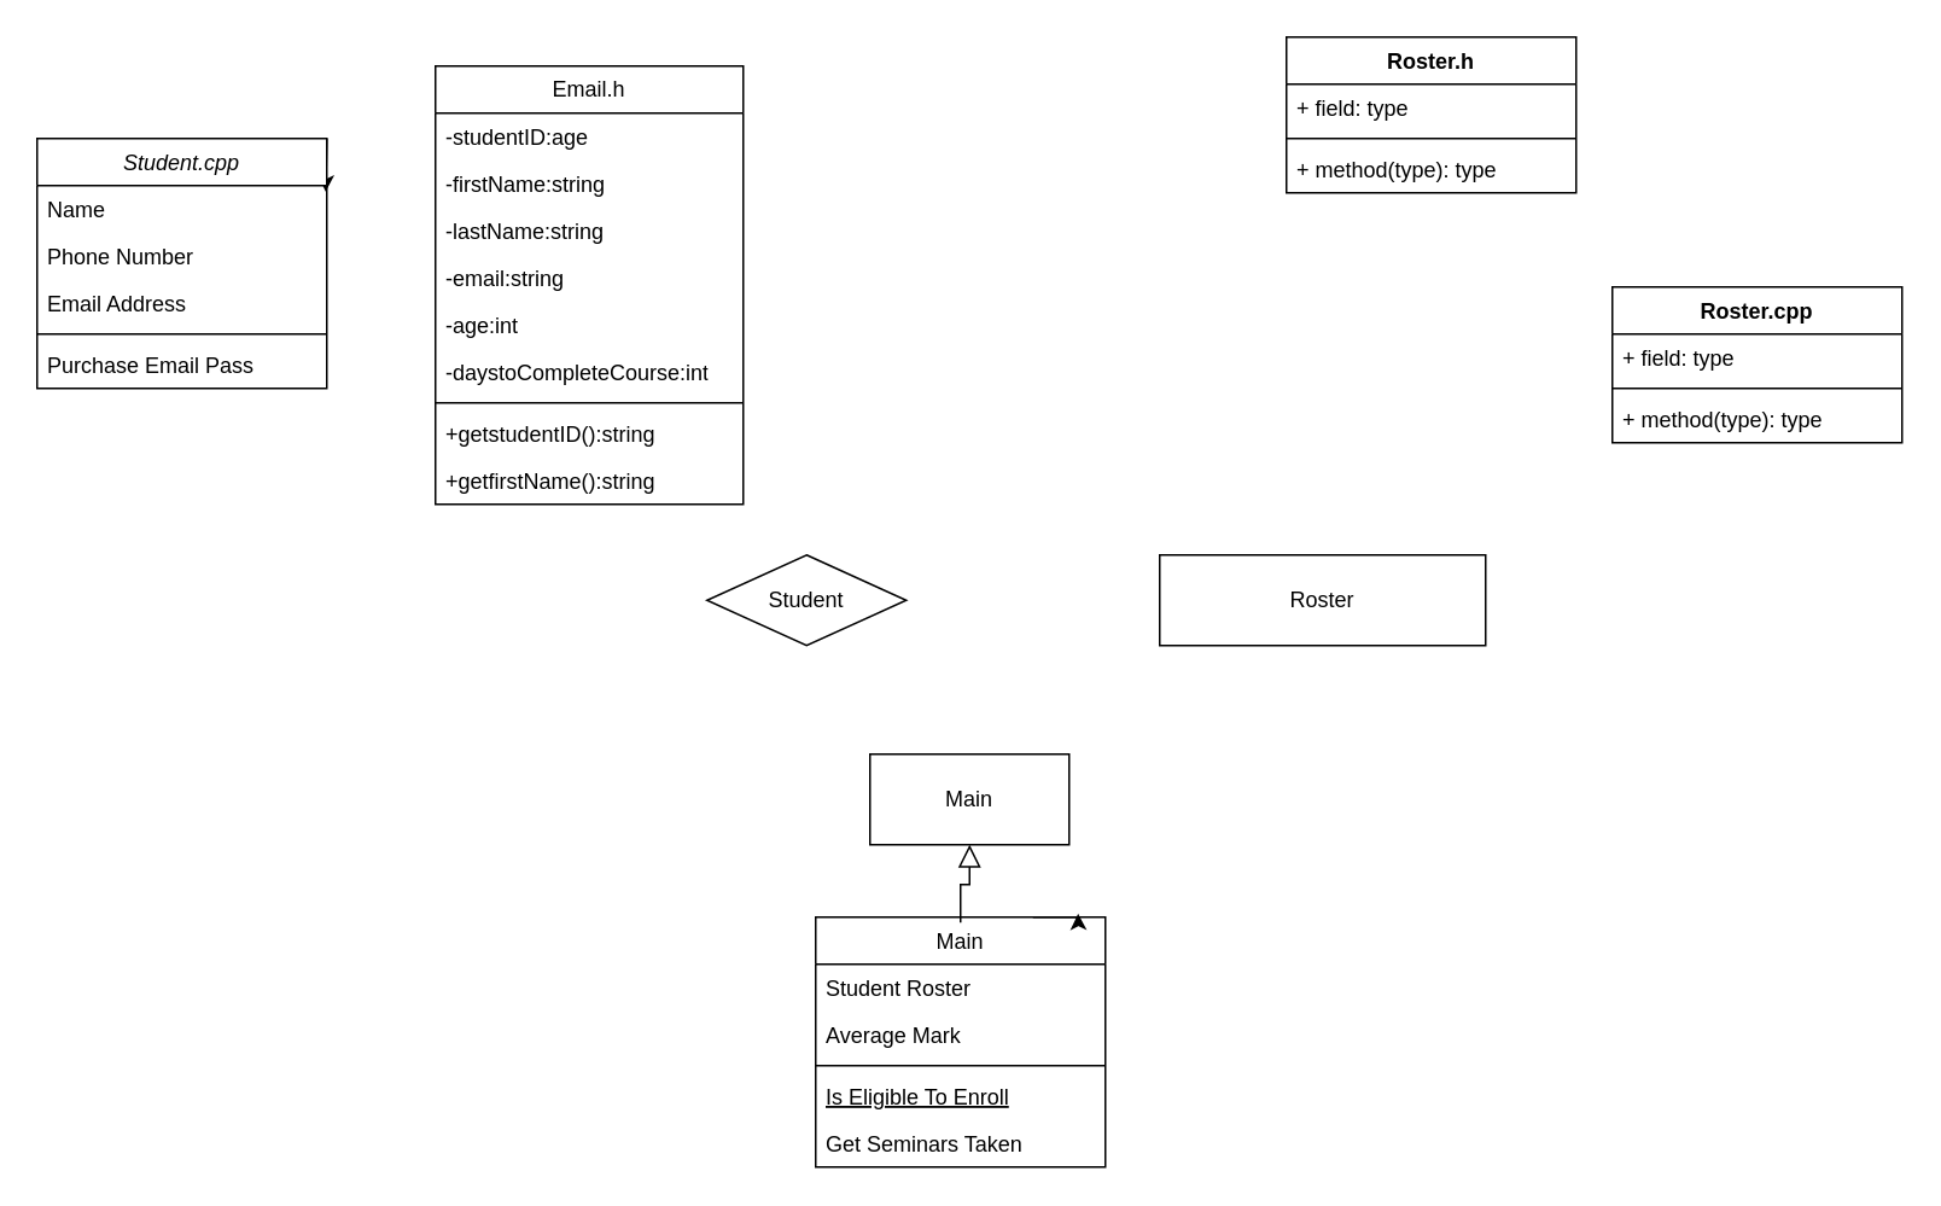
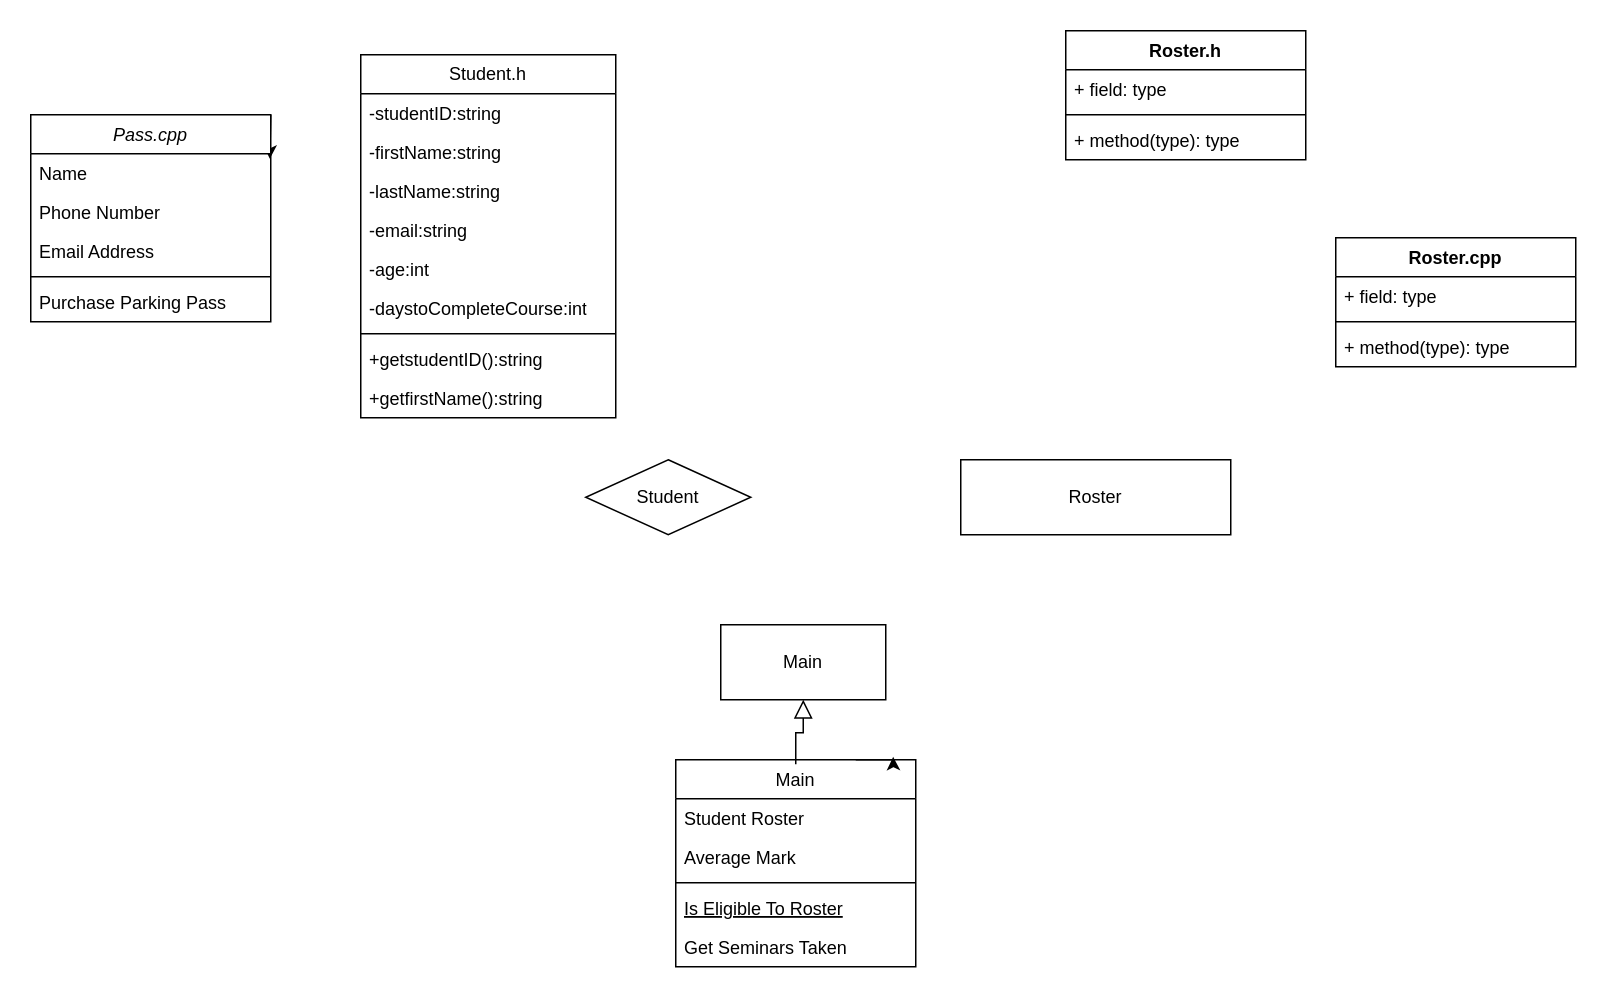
- <mxCell id="17" value="Email.h" style="swimlane;fontStyle=0;childLayout=stackLayout;horizontal=1;startSize=26;fillColor=none;horizontalStack=0;resizeParent=1;resizeParentMax=0;resizeLast=0;collapsible=1;marginBottom=0;whiteSpace=wrap;html=1;" vertex="1" parent="1"><mxGeometry x="240" y="36" width="170" height="242" as="geometry" /></mxCell>
+ <mxCell id="17" value="Student.h" style="swimlane;fontStyle=0;childLayout=stackLayout;horizontal=1;startSize=26;fillColor=none;horizontalStack=0;resizeParent=1;resizeParentMax=0;resizeLast=0;collapsible=1;marginBottom=0;whiteSpace=wrap;html=1;" vertex="1" parent="1"><mxGeometry x="240" y="36" width="170" height="242" as="geometry" /></mxCell>
- <mxCell id="18" value="-studentID:age" style="text;strokeColor=none;fillColor=none;align=left;verticalAlign=top;spacingLeft=4;spacingRight=4;overflow=hidden;rotatable=0;points=[[0,0.5],[1,0.5]];portConstraint=eastwest;whiteSpace=wrap;html=1;" vertex="1" parent="17"><mxGeometry y="26" width="170" height="26" as="geometry" /></mxCell>
+ <mxCell id="18" value="-studentID:string" style="text;strokeColor=none;fillColor=none;align=left;verticalAlign=top;spacingLeft=4;spacingRight=4;overflow=hidden;rotatable=0;points=[[0,0.5],[1,0.5]];portConstraint=eastwest;whiteSpace=wrap;html=1;" vertex="1" parent="17"><mxGeometry y="26" width="170" height="26" as="geometry" /></mxCell>
- <mxCell id="11" value="Student.cpp" style="swimlane;fontStyle=2;align=center;verticalAlign=top;childLayout=stackLayout;horizontal=1;startSize=26;horizontalStack=0;resizeParent=1;resizeLast=0;collapsible=1;marginBottom=0;rounded=0;shadow=0;strokeWidth=1;" vertex="1" parent="1"><mxGeometry x="20" y="76" width="160" height="138" as="geometry"><mxRectangle x="230" y="140" width="160" height="26" as="alternateBounds" /></mxGeometry></mxCell>
+ <mxCell id="11" value="Pass.cpp" style="swimlane;fontStyle=2;align=center;verticalAlign=top;childLayout=stackLayout;horizontal=1;startSize=26;horizontalStack=0;resizeParent=1;resizeLast=0;collapsible=1;marginBottom=0;rounded=0;shadow=0;strokeWidth=1;" vertex="1" parent="1"><mxGeometry x="20" y="76" width="160" height="138" as="geometry"><mxRectangle x="230" y="140" width="160" height="26" as="alternateBounds" /></mxGeometry></mxCell>
- <mxCell id="16" value="Purchase Email Pass" style="text;align=left;verticalAlign=top;spacingLeft=4;spacingRight=4;overflow=hidden;rotatable=0;points=[[0,0.5],[1,0.5]];portConstraint=eastwest;" vertex="1" parent="11"><mxGeometry y="112" width="160" height="26" as="geometry" /></mxCell>
+ <mxCell id="16" value="Purchase Parking Pass" style="text;align=left;verticalAlign=top;spacingLeft=4;spacingRight=4;overflow=hidden;rotatable=0;points=[[0,0.5],[1,0.5]];portConstraint=eastwest;" vertex="1" parent="11"><mxGeometry y="112" width="160" height="26" as="geometry" /></mxCell>
- <mxCell id="6" value="Is Eligible To Enroll" style="text;align=left;verticalAlign=top;spacingLeft=4;spacingRight=4;overflow=hidden;rotatable=0;points=[[0,0.5],[1,0.5]];portConstraint=eastwest;fontStyle=4" parent="2" vertex="1"><mxGeometry y="86" width="160" height="26" as="geometry" /></mxCell>
+ <mxCell id="6" value="Is Eligible To Roster" style="text;align=left;verticalAlign=top;spacingLeft=4;spacingRight=4;overflow=hidden;rotatable=0;points=[[0,0.5],[1,0.5]];portConstraint=eastwest;fontStyle=4" parent="2" vertex="1"><mxGeometry y="86" width="160" height="26" as="geometry" /></mxCell>
